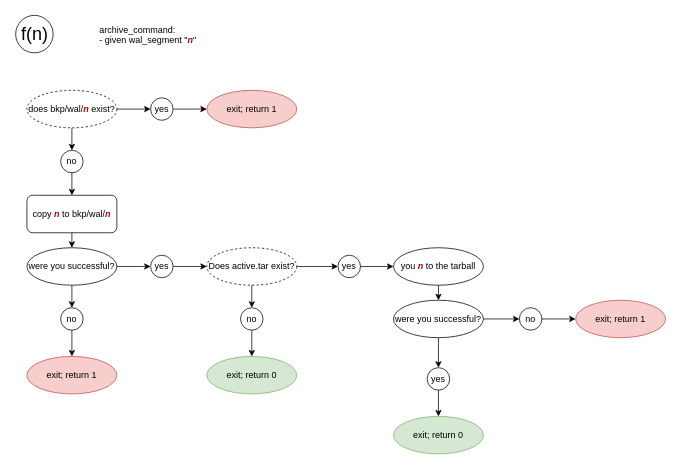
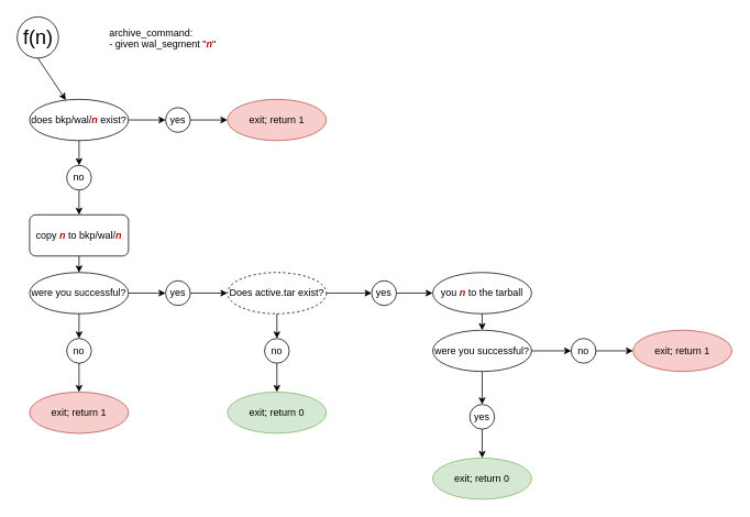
+ <mxCell id="2" style="rounded=0;orthogonalLoop=1;jettySize=auto;html=1;exitX=0.5;exitY=1;exitDx=0;exitDy=0;exitPerimeter=0;" edge="1" parent="1" source="3" target="7"><mxGeometry relative="1" as="geometry" /></mxCell>
- <mxCell id="7" value="does bkp/wal/&lt;b style=&quot;text-align: left ; white-space: nowrap&quot;&gt;&lt;i&gt;&lt;font color=&quot;rgba(0, 0, 0, 0)&quot;&gt;n&lt;/font&gt;&lt;/i&gt;&lt;/b&gt;&amp;nbsp;exist?" style="ellipse;whiteSpace=wrap;html=1;fillColor=none;dashed=1;" vertex="1" parent="1"><mxGeometry x="35" y="120" width="120" height="50" as="geometry" /></mxCell>
+ <mxCell id="7" value="does bkp/wal/&lt;b style=&quot;text-align: left ; white-space: nowrap&quot;&gt;&lt;i&gt;&lt;font color=&quot;rgba(0, 0, 0, 0)&quot;&gt;n&lt;/font&gt;&lt;/i&gt;&lt;/b&gt;&amp;nbsp;exist?" style="ellipse;whiteSpace=wrap;html=1;fillColor=none;" vertex="1" parent="1"><mxGeometry x="35" y="120" width="120" height="50" as="geometry" /></mxCell>
